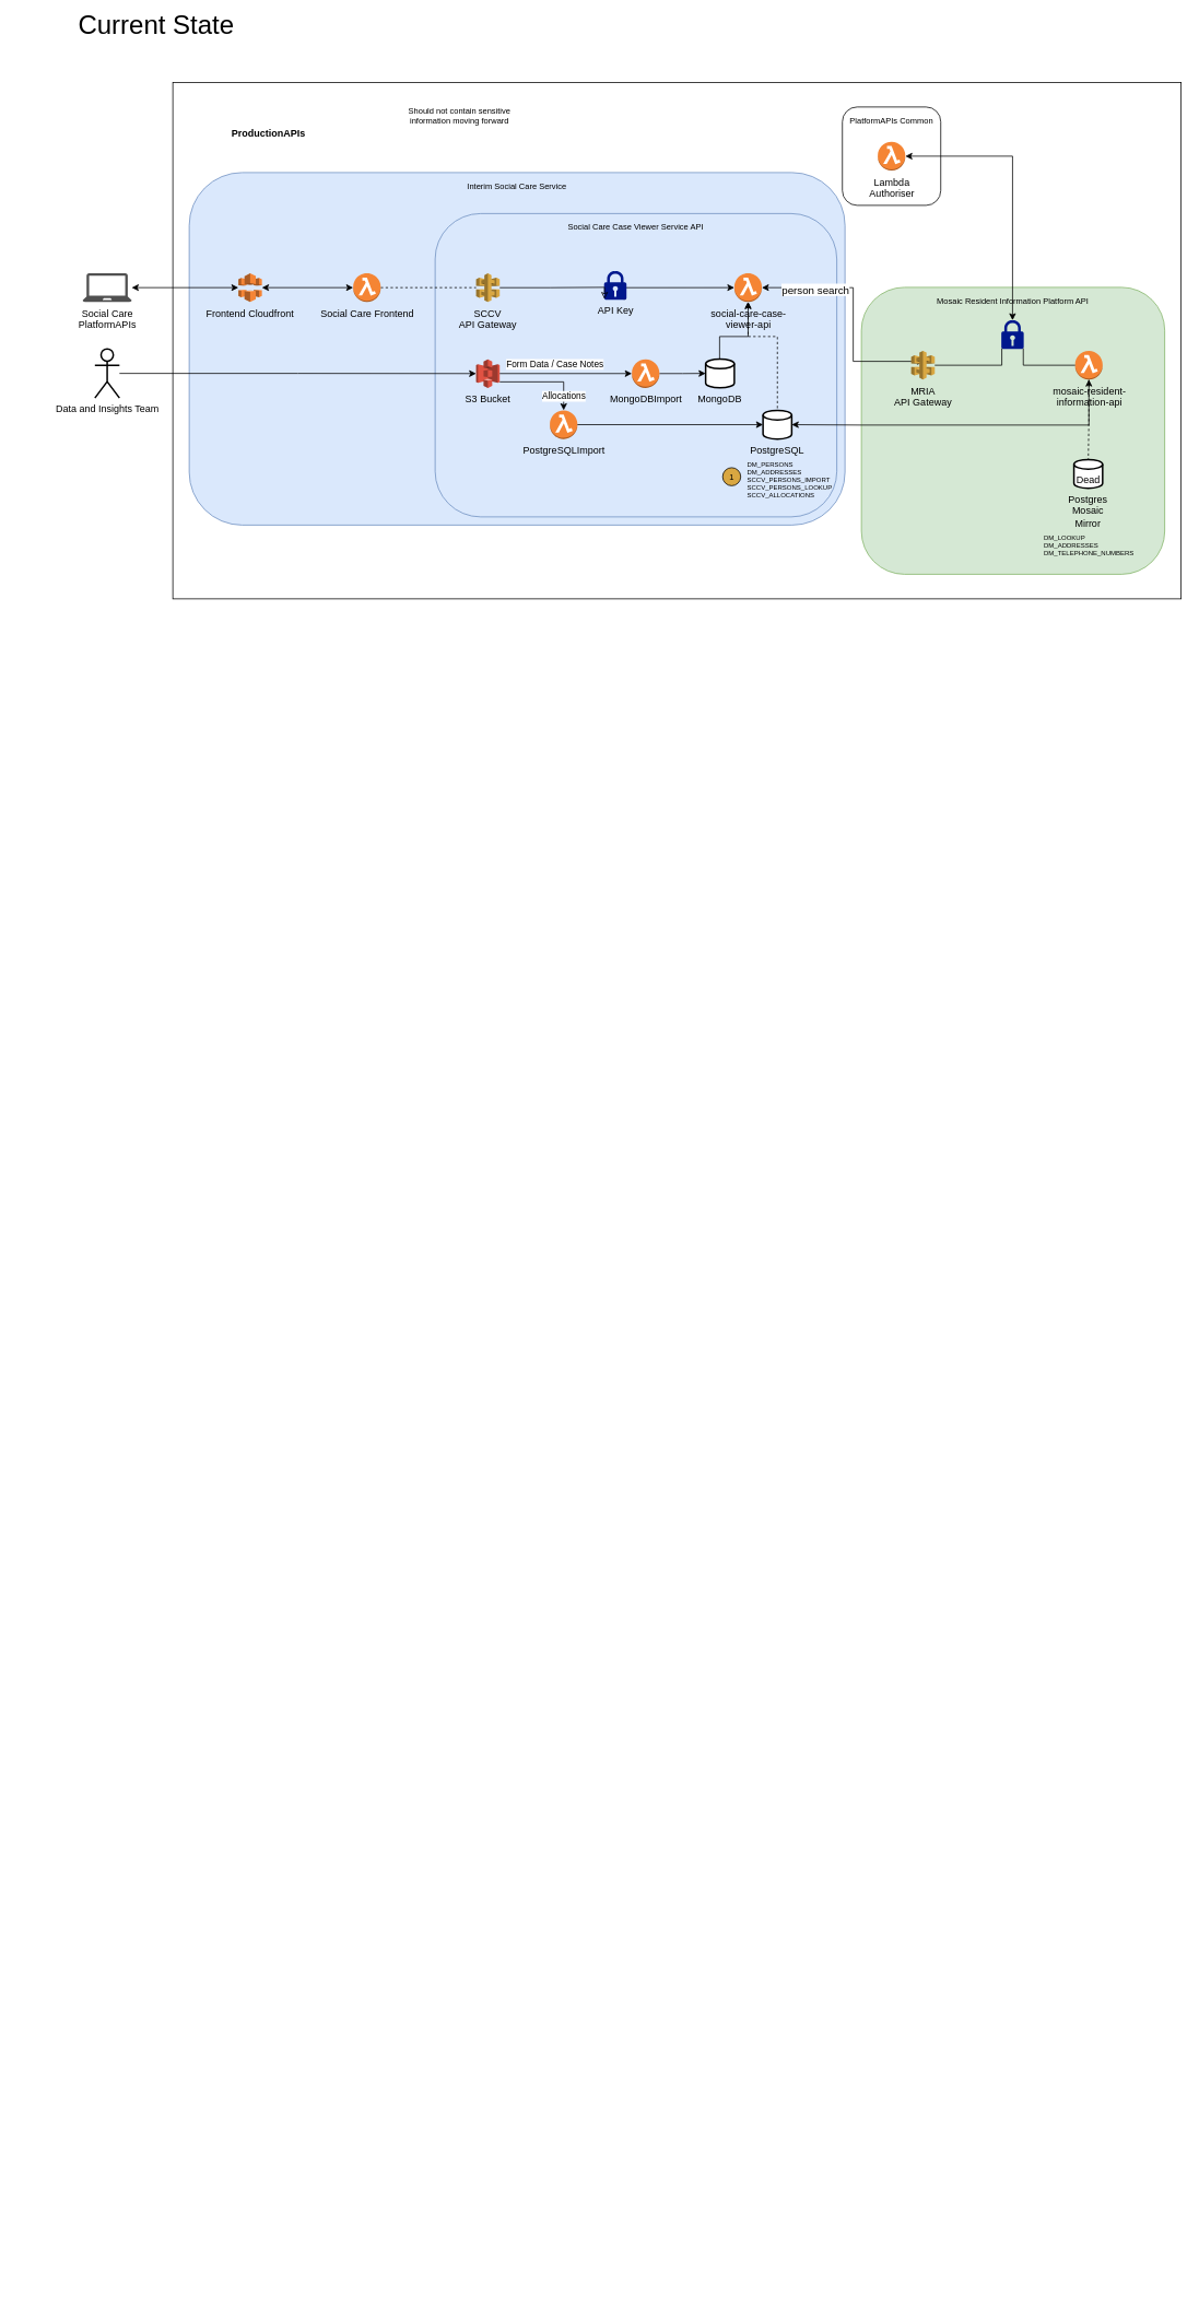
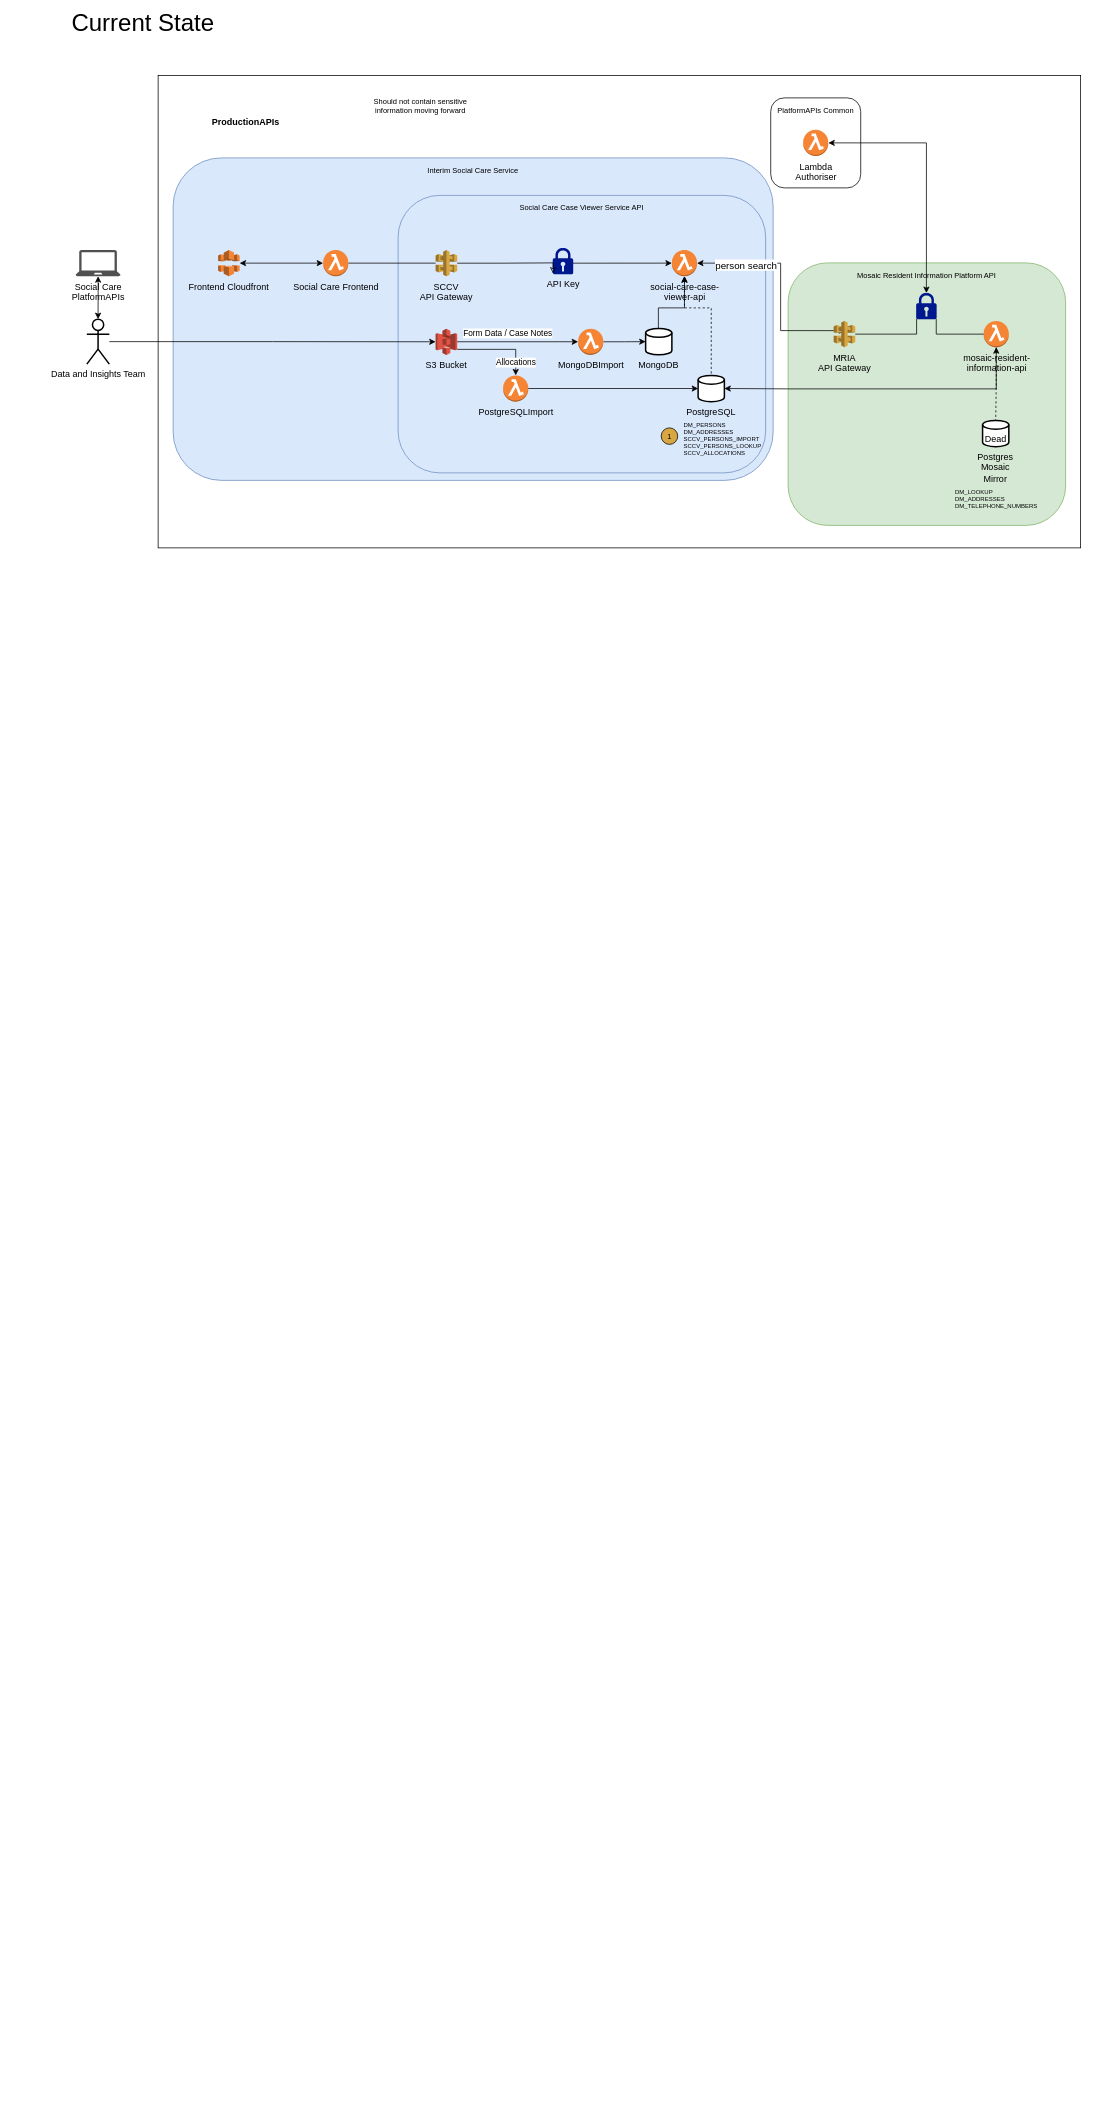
- <mxCell id="12" style="edgeStyle=orthogonalEdgeStyle;rounded=0;orthogonalLoop=1;jettySize=auto;html=1;startArrow=classic;startFill=1;" parent="1" source="13" target="15" edge="1"><mxGeometry relative="1" as="geometry" /></mxCell>
+ <mxCell id="12" style="edgeStyle=orthogonalEdgeStyle;rounded=0;orthogonalLoop=1;jettySize=auto;html=1;startArrow=classic;startFill=1;" parent="1" source="13" target="8" edge="1"><mxGeometry relative="1" as="geometry" /></mxCell>
- <mxCell id="10" style="edgeStyle=orthogonalEdgeStyle;rounded=0;orthogonalLoop=1;jettySize=auto;html=1;startArrow=none;startFill=0;endArrow=none;endFill=0;fontSize=12;dashed=1;" parent="1" source="11" target="40" edge="1"><mxGeometry relative="1" as="geometry" /></mxCell>
+ <mxCell id="10" style="edgeStyle=orthogonalEdgeStyle;rounded=0;orthogonalLoop=1;jettySize=auto;html=1;startArrow=none;startFill=0;endArrow=none;endFill=0;fontSize=12;" parent="1" source="11" target="40" edge="1"><mxGeometry relative="1" as="geometry" /></mxCell>
